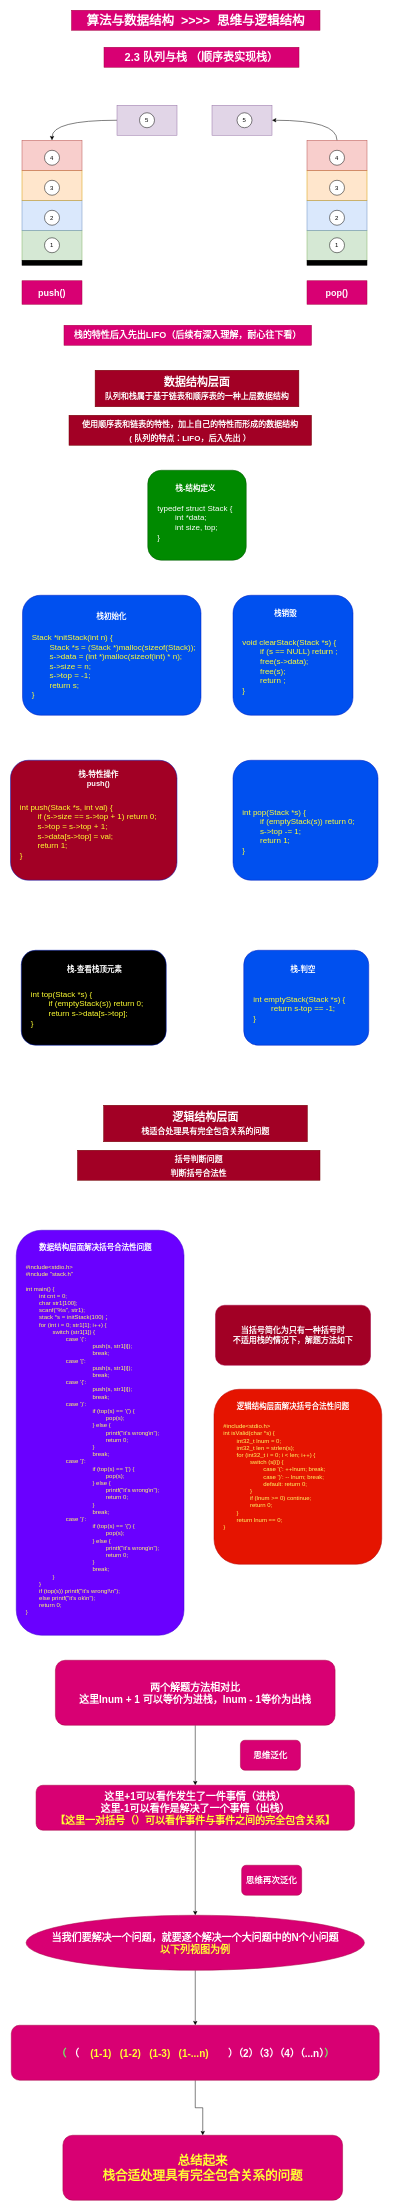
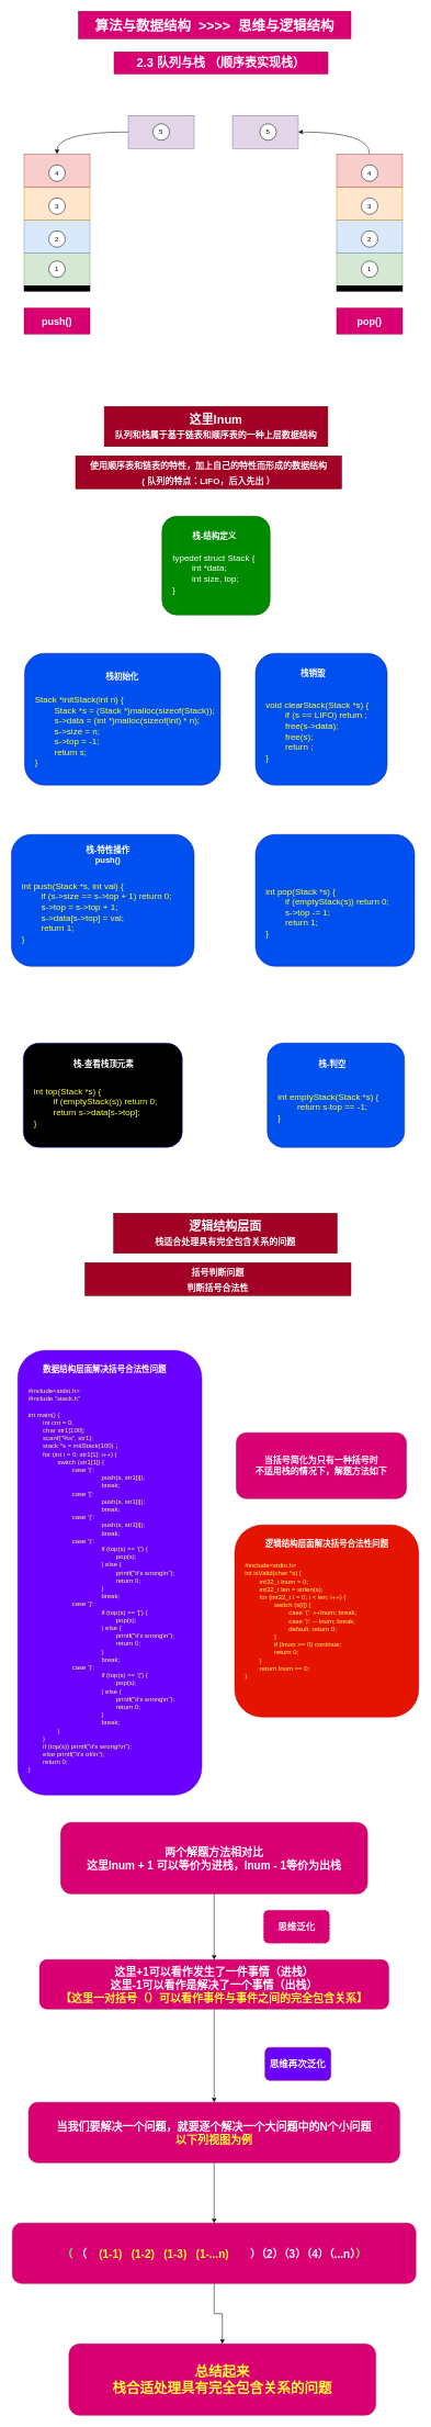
- <mxCell id="2" value="算法与数据结构&amp;nbsp; &amp;gt;&amp;gt;&amp;gt;&amp;gt;&amp;nbsp; 思维与逻辑结构" style="text;html=1;align=center;verticalAlign=middle;whiteSpace=wrap;rounded=0;fontStyle=1;fontSize=25;fillColor=#d80073;fontColor=#ffffff;strokeColor=#A50040;" vertex="1" parent="1"><mxGeometry x="142" y="20" width="497" height="40" as="geometry" /></mxCell>
+ <mxCell id="2" value="算法与数据结构&amp;nbsp; &amp;gt;&amp;gt;&amp;gt;&amp;gt;&amp;nbsp; 思维与逻辑结构" style="text;html=1;align=center;verticalAlign=middle;whiteSpace=wrap;rounded=0;fontStyle=1;fontSize=25;fillColor=#d80073;fontColor=#ffffff;strokeColor=#A50040;" vertex="1" parent="1"><mxGeometry x="142" y="20" width="497" height="50" as="geometry" /></mxCell>
- <mxCell id="19" value="栈的特性后入先出LIFO（后续有深入理解，耐心往下看）" style="text;html=1;align=center;verticalAlign=middle;whiteSpace=wrap;rounded=0;fontStyle=1;fontSize=18;fillColor=#d80073;fontColor=#ffffff;strokeColor=#A50040;" vertex="1" parent="1"><mxGeometry x="127" y="650" width="495" height="40" as="geometry" /></mxCell>
- <mxCell id="34" value="数据结构层面&lt;div&gt;&lt;span style=&quot;font-size: 16px;&quot;&gt;队列和栈属于基于链表和顺序表的一种上层数据结构&lt;/span&gt;&lt;/div&gt;" style="text;html=1;align=center;verticalAlign=middle;whiteSpace=wrap;rounded=0;fontStyle=1;fontSize=22;fillColor=#a20025;fontColor=#ffffff;strokeColor=#6F0000;" vertex="1" parent="1"><mxGeometry x="189.25" y="740" width="407.5" height="73" as="geometry" /></mxCell>
+ <mxCell id="34" value="这里lnum&lt;div&gt;&lt;span style=&quot;font-size: 16px;&quot;&gt;队列和栈属于基于链表和顺序表的一种上层数据结构&lt;/span&gt;&lt;/div&gt;" style="text;html=1;align=center;verticalAlign=middle;whiteSpace=wrap;rounded=0;fontStyle=1;fontSize=22;fillColor=#a20025;fontColor=#ffffff;strokeColor=#6F0000;" vertex="1" parent="1"><mxGeometry x="189.25" y="740" width="407.5" height="73" as="geometry" /></mxCell>
- <mxCell id="40" value="&lt;font color=&quot;#ffff33&quot;&gt;void clearStack(Stack *s) {&lt;/font&gt;&lt;div&gt;&lt;font color=&quot;#ffff33&quot;&gt;&lt;span style=&quot;white-space: pre;&quot;&gt;&#09;&lt;/span&gt;if (s == NULL) return ;&lt;br&gt;&lt;/font&gt;&lt;/div&gt;&lt;div&gt;&lt;font color=&quot;#ffff33&quot;&gt;&lt;span style=&quot;white-space: pre;&quot;&gt;&#09;&lt;/span&gt;free(s-&amp;gt;data);&lt;br&gt;&lt;/font&gt;&lt;/div&gt;&lt;div&gt;&lt;font color=&quot;#ffff33&quot;&gt;&lt;span style=&quot;white-space: pre;&quot;&gt;&#09;&lt;/span&gt;free(s);&lt;br&gt;&lt;/font&gt;&lt;/div&gt;&lt;div&gt;&lt;font color=&quot;#ffff33&quot;&gt;&lt;span style=&quot;white-space: pre;&quot;&gt;&#09;&lt;/span&gt;return ;&lt;br&gt;&lt;/font&gt;&lt;/div&gt;&lt;div&gt;&lt;font color=&quot;#ffff33&quot;&gt;}&lt;/font&gt;&lt;/div&gt;" style="rounded=1;whiteSpace=wrap;html=1;align=left;fillColor=#0050ef;strokeColor=#001DBC;fontColor=#ffffff;spacingLeft=17;fontSize=16;spacingBottom=-41;container=0;" vertex="1" parent="1"><mxGeometry x="465" y="1190" width="240" height="240" as="geometry" /></mxCell>
+ <mxCell id="40" value="&lt;font color=&quot;#ffff33&quot;&gt;void clearStack(Stack *s) {&lt;/font&gt;&lt;div&gt;&lt;font color=&quot;#ffff33&quot;&gt;&lt;span style=&quot;white-space: pre;&quot;&gt;&#09;&lt;/span&gt;if (s == LIFO) return ;&lt;br&gt;&lt;/font&gt;&lt;/div&gt;&lt;div&gt;&lt;font color=&quot;#ffff33&quot;&gt;&lt;span style=&quot;white-space: pre;&quot;&gt;&#09;&lt;/span&gt;free(s-&amp;gt;data);&lt;br&gt;&lt;/font&gt;&lt;/div&gt;&lt;div&gt;&lt;font color=&quot;#ffff33&quot;&gt;&lt;span style=&quot;white-space: pre;&quot;&gt;&#09;&lt;/span&gt;free(s);&lt;br&gt;&lt;/font&gt;&lt;/div&gt;&lt;div&gt;&lt;font color=&quot;#ffff33&quot;&gt;&lt;span style=&quot;white-space: pre;&quot;&gt;&#09;&lt;/span&gt;return ;&lt;br&gt;&lt;/font&gt;&lt;/div&gt;&lt;div&gt;&lt;font color=&quot;#ffff33&quot;&gt;}&lt;/font&gt;&lt;/div&gt;" style="rounded=1;whiteSpace=wrap;html=1;align=left;fillColor=#0050ef;strokeColor=#001DBC;fontColor=#ffffff;spacingLeft=17;fontSize=16;spacingBottom=-41;container=0;" vertex="1" parent="1"><mxGeometry x="465" y="1190" width="240" height="240" as="geometry" /></mxCell>
- <mxCell id="42" value="&lt;font color=&quot;#ffff33&quot;&gt;int push(Stack *s, int val) {&lt;/font&gt;&lt;div&gt;&lt;font color=&quot;#ffff33&quot;&gt;&lt;span style=&quot;white-space: pre;&quot;&gt;&#09;&lt;/span&gt;if (s-&amp;gt;size == s-&amp;gt;top + 1) return 0;&lt;br&gt;&lt;/font&gt;&lt;/div&gt;&lt;div&gt;&lt;font color=&quot;#ffff33&quot;&gt;&lt;span style=&quot;white-space: pre;&quot;&gt;&#09;&lt;/span&gt;s-&amp;gt;top = s-&amp;gt;top + 1;&lt;br&gt;&lt;/font&gt;&lt;/div&gt;&lt;div&gt;&lt;font color=&quot;#ffff33&quot;&gt;&lt;span style=&quot;white-space: pre;&quot;&gt;&#09;&lt;/span&gt;s-&amp;gt;data[s-&amp;gt;top] = val;&lt;br&gt;&lt;/font&gt;&lt;/div&gt;&lt;div&gt;&lt;font color=&quot;#ffff33&quot;&gt;&lt;span style=&quot;white-space: pre;&quot;&gt;&#09;&lt;/span&gt;return 1;&lt;br&gt;&lt;/font&gt;&lt;/div&gt;&lt;div&gt;&lt;font color=&quot;#ffff33&quot;&gt;}&lt;/font&gt;&lt;/div&gt;" style="rounded=1;whiteSpace=wrap;html=1;align=left;fillColor=#a20025;strokeColor=#001DBC;fontColor=#ffffff;spacingLeft=17;fontSize=16;spacingBottom=-41;container=0;" vertex="1" parent="1"><mxGeometry x="20" y="1520" width="333" height="240" as="geometry" /></mxCell>
+ <mxCell id="42" value="&lt;font color=&quot;#ffff33&quot;&gt;int push(Stack *s, int val) {&lt;/font&gt;&lt;div&gt;&lt;font color=&quot;#ffff33&quot;&gt;&lt;span style=&quot;white-space: pre;&quot;&gt;&#09;&lt;/span&gt;if (s-&amp;gt;size == s-&amp;gt;top + 1) return 0;&lt;br&gt;&lt;/font&gt;&lt;/div&gt;&lt;div&gt;&lt;font color=&quot;#ffff33&quot;&gt;&lt;span style=&quot;white-space: pre;&quot;&gt;&#09;&lt;/span&gt;s-&amp;gt;top = s-&amp;gt;top + 1;&lt;br&gt;&lt;/font&gt;&lt;/div&gt;&lt;div&gt;&lt;font color=&quot;#ffff33&quot;&gt;&lt;span style=&quot;white-space: pre;&quot;&gt;&#09;&lt;/span&gt;s-&amp;gt;data[s-&amp;gt;top] = val;&lt;br&gt;&lt;/font&gt;&lt;/div&gt;&lt;div&gt;&lt;font color=&quot;#ffff33&quot;&gt;&lt;span style=&quot;white-space: pre;&quot;&gt;&#09;&lt;/span&gt;return 1;&lt;br&gt;&lt;/font&gt;&lt;/div&gt;&lt;div&gt;&lt;font color=&quot;#ffff33&quot;&gt;}&lt;/font&gt;&lt;/div&gt;" style="rounded=1;whiteSpace=wrap;html=1;align=left;fillColor=#0050ef;strokeColor=#001DBC;fontColor=#ffffff;spacingLeft=17;fontSize=16;spacingBottom=-41;container=0;" vertex="1" parent="1"><mxGeometry x="20" y="1520" width="333" height="240" as="geometry" /></mxCell>
- <mxCell id="55" value="当括号简化为只有一种括号时&lt;div style=&quot;font-size: 16px;&quot;&gt;不适用栈的情况下，解题方法如下&lt;/div&gt;" style="rounded=1;whiteSpace=wrap;html=1;fillColor=#a20025;fontColor=#ffffff;strokeColor=#A50040;fontStyle=1;fontSize=16;" vertex="1" parent="1"><mxGeometry x="430" y="2610" width="310" height="120" as="geometry" /></mxCell>
+ <mxCell id="55" value="当括号简化为只有一种括号时&lt;div style=&quot;font-size: 16px;&quot;&gt;不适用栈的情况下，解题方法如下&lt;/div&gt;" style="rounded=1;whiteSpace=wrap;html=1;fillColor=#d80073;fontColor=#ffffff;strokeColor=#A50040;fontStyle=1;fontSize=16;" vertex="1" parent="1"><mxGeometry x="430" y="2610" width="310" height="120" as="geometry" /></mxCell>
- <mxCell id="54" value="逻辑结构层面解决括号合法性问题" style="text;html=1;align=center;verticalAlign=middle;whiteSpace=wrap;rounded=0;fontColor=#FFFFFF;fontStyle=1;fontSize=15;container=0;" vertex="1" parent="1"><mxGeometry x="457" y="2796.75" width="255.5" height="30" as="geometry" /></mxCell>
+ <mxCell id="54" value="逻辑结构层面解决括号合法性问题" style="text;html=1;align=center;verticalAlign=middle;whiteSpace=wrap;rounded=0;fontColor=#FFFFFF;fontStyle=1;fontSize=15;container=0;" vertex="1" parent="1"><mxGeometry x="467" y="2796.75" width="255.5" height="30" as="geometry" /></mxCell>
- <mxCell id="60" value="&lt;font style=&quot;font-size: 17px;&quot;&gt;思维泛化&lt;/font&gt;" style="rounded=1;whiteSpace=wrap;html=1;fillColor=#d80073;fontColor=#ffffff;strokeColor=#A50040;fontStyle=1" vertex="1" parent="1"><mxGeometry x="479.84" y="3480" width="120" height="60" as="geometry" /></mxCell>
+ <mxCell id="60" value="&lt;font style=&quot;font-size: 17px;&quot;&gt;思维泛化&lt;/font&gt;" style="rounded=1;whiteSpace=wrap;html=1;fillColor=#d80073;fontColor=#ffffff;strokeColor=#A50040;fontStyle=1;dashed=1;" vertex="1" parent="1"><mxGeometry x="479.84" y="3480" width="120" height="60" as="geometry" /></mxCell>
- <mxCell id="63" value="&lt;font style=&quot;font-size: 17px;&quot;&gt;思维再次泛化&lt;/font&gt;" style="rounded=1;whiteSpace=wrap;html=1;fillColor=#d80073;fontColor=#ffffff;strokeColor=#A50040;fontStyle=1" vertex="1" parent="1"><mxGeometry x="482.34" y="3730" width="120" height="60" as="geometry" /></mxCell>
+ <mxCell id="63" value="&lt;font style=&quot;font-size: 17px;&quot;&gt;思维再次泛化&lt;/font&gt;" style="rounded=1;whiteSpace=wrap;html=1;fillColor=#6a00ff;fontColor=#ffffff;strokeColor=#A50040;fontStyle=1;" vertex="1" parent="1"><mxGeometry x="482.34" y="3730" width="120" height="60" as="geometry" /></mxCell>
- <mxCell id="62" value="&lt;span style=&quot;font-size: 20px;&quot;&gt;&lt;b&gt;当我们要解决一个问题，就要逐个解决一个大问题中的N个小问题&lt;/b&gt;&lt;/span&gt;&lt;div&gt;&lt;span style=&quot;font-size: 20px;&quot;&gt;&lt;b&gt;&lt;font color=&quot;#ffff33&quot;&gt;以下列视图为例&lt;/font&gt;&lt;/b&gt;&lt;/span&gt;&lt;/div&gt;" style="ellipse;whiteSpace=wrap;html=1;fillColor=#d80073;fontColor=#ffffff;strokeColor=#A50040;" vertex="1" parent="1"><mxGeometry x="51.15" y="3830" width="676.69" height="110" as="geometry" /></mxCell>
+ <mxCell id="62" value="&lt;span style=&quot;font-size: 20px;&quot;&gt;&lt;b&gt;当我们要解决一个问题，就要逐个解决一个大问题中的N个小问题&lt;/b&gt;&lt;/span&gt;&lt;div&gt;&lt;span style=&quot;font-size: 20px;&quot;&gt;&lt;b&gt;&lt;font color=&quot;#ffff33&quot;&gt;以下列视图为例&lt;/font&gt;&lt;/b&gt;&lt;/span&gt;&lt;/div&gt;" style="rounded=1;whiteSpace=wrap;html=1;fillColor=#d80073;fontColor=#ffffff;strokeColor=#A50040;" vertex="1" parent="1"><mxGeometry x="51.15" y="3830" width="676.69" height="110" as="geometry" /></mxCell>
